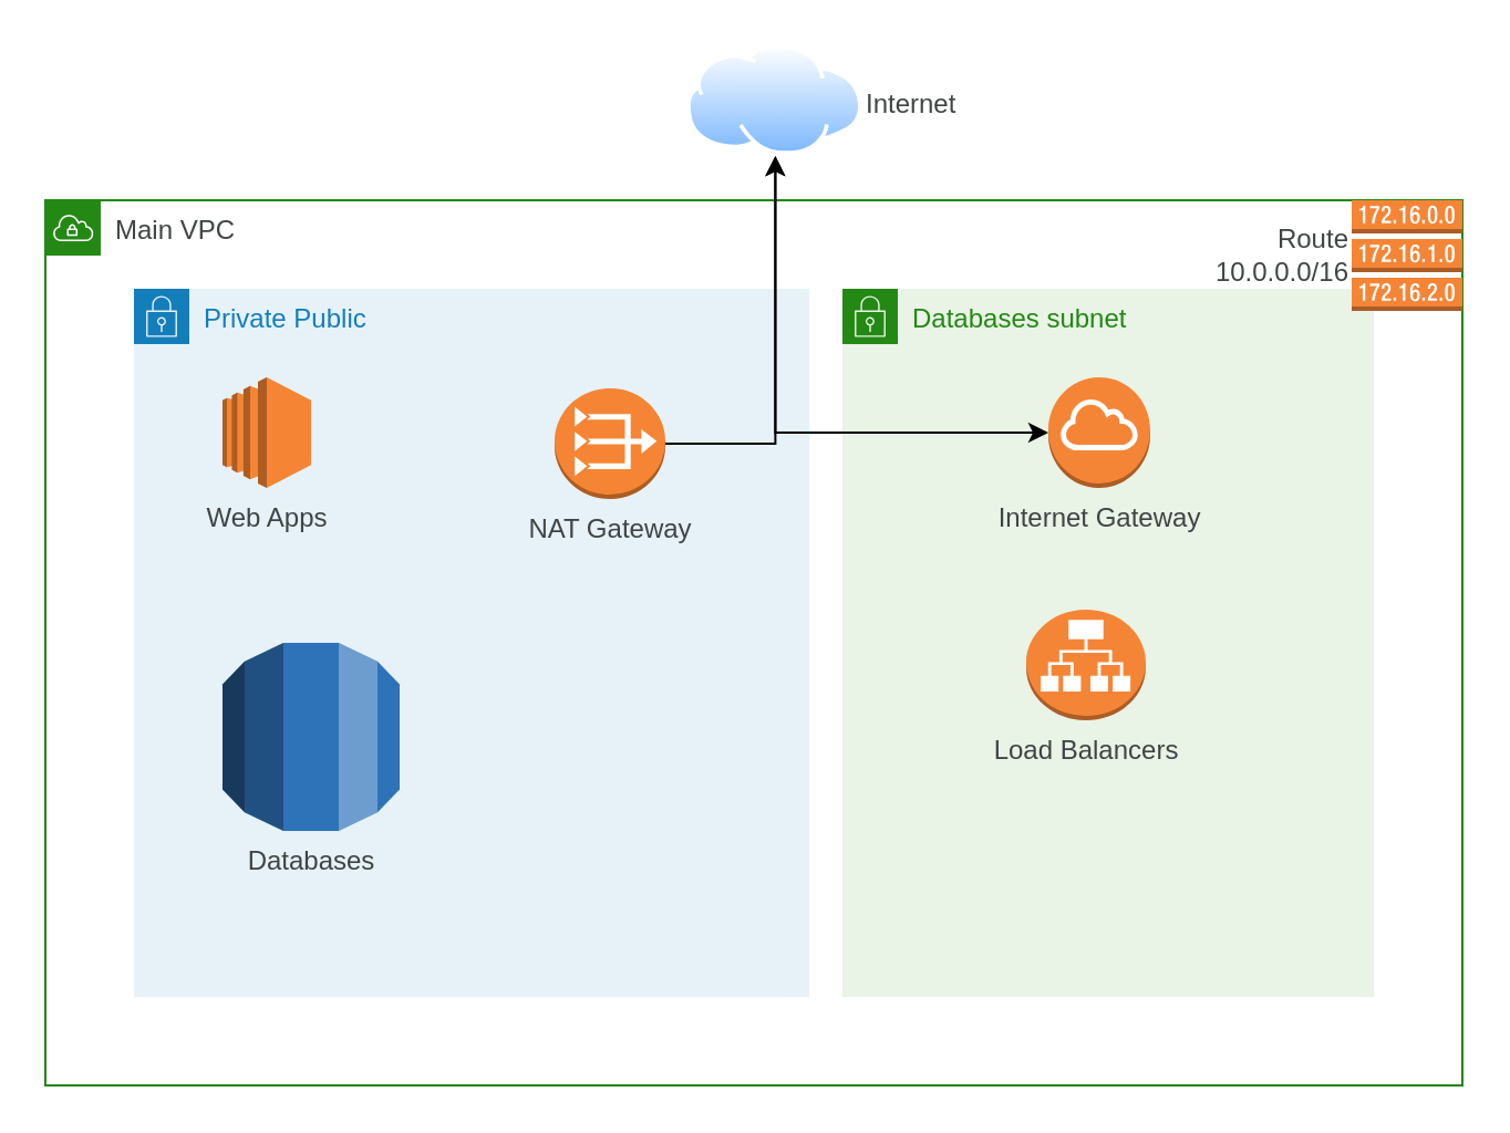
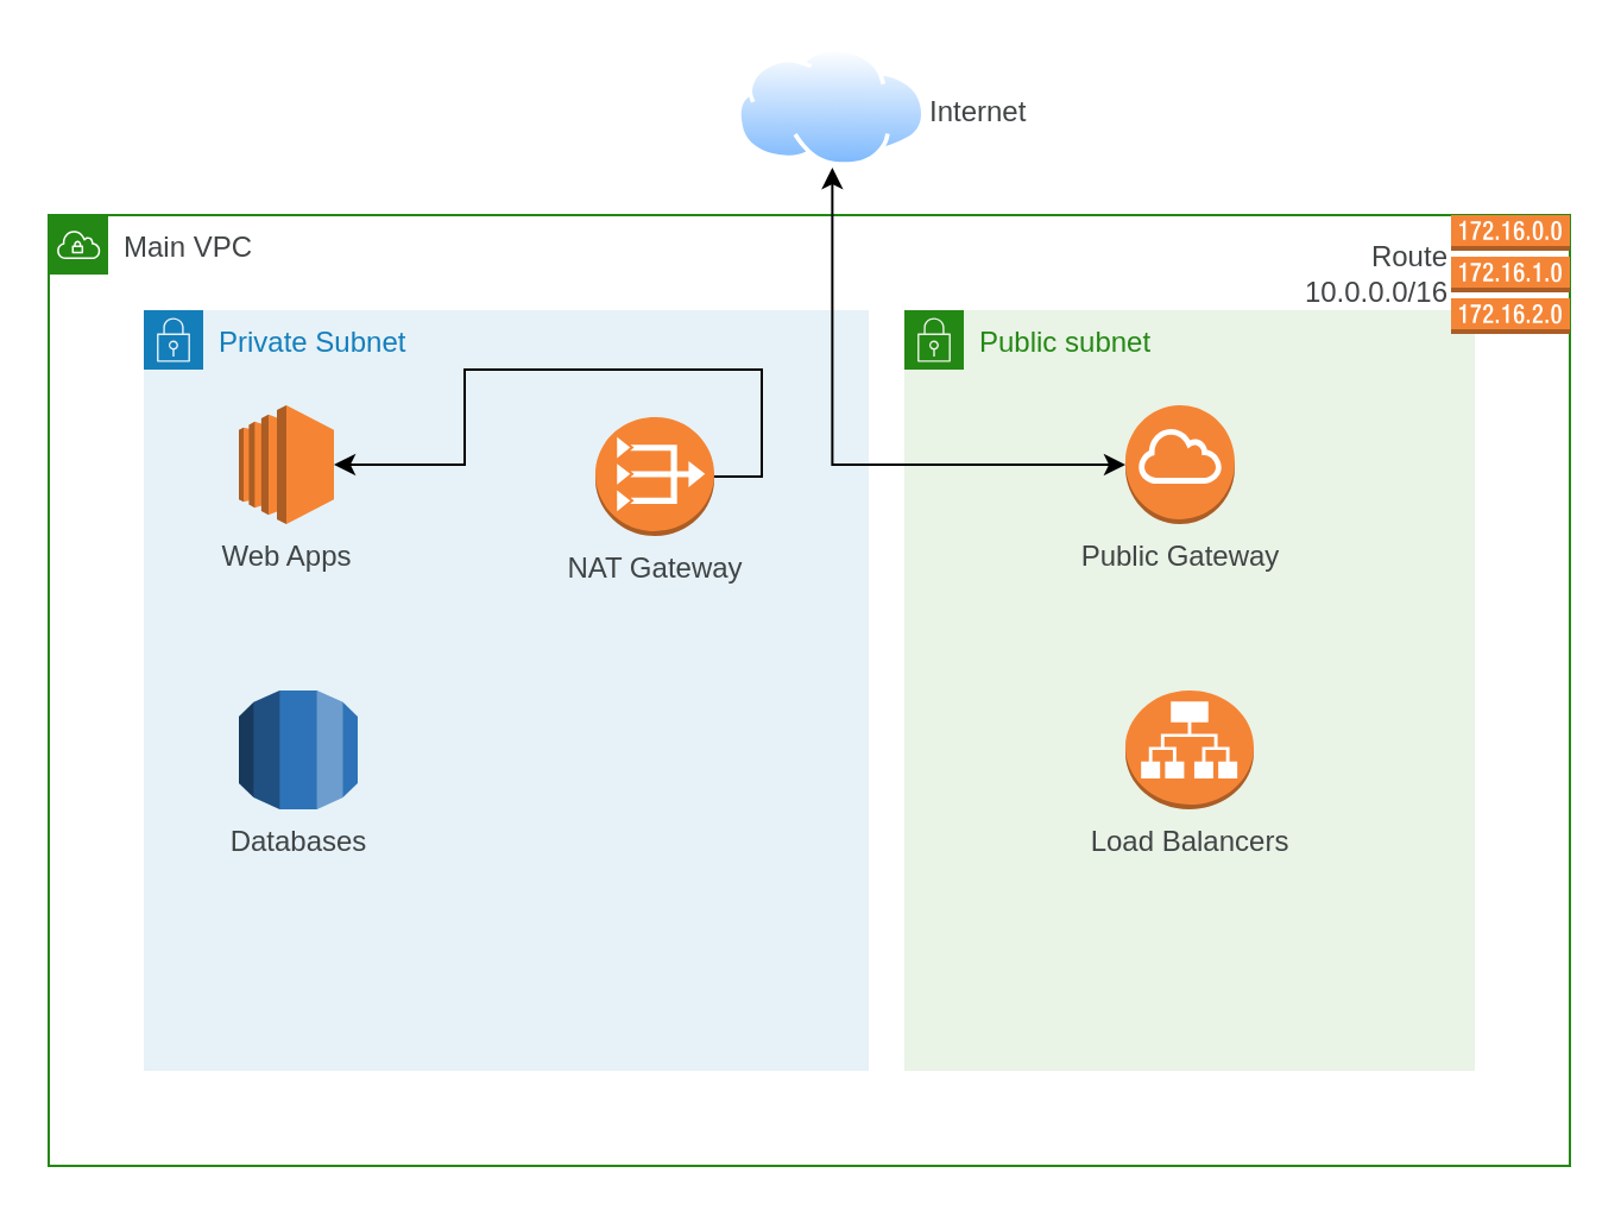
- <mxCell id="3" value="Private Public" style="points=[[0,0],[0.25,0],[0.5,0],[0.75,0],[1,0],[1,0.25],[1,0.5],[1,0.75],[1,1],[0.75,1],[0.5,1],[0.25,1],[0,1],[0,0.75],[0,0.5],[0,0.25]];outlineConnect=0;gradientColor=none;html=1;whiteSpace=wrap;fontSize=12;fontStyle=0;container=1;pointerEvents=0;collapsible=0;recursiveResize=0;shape=mxgraph.aws4.group;grIcon=mxgraph.aws4.group_security_group;grStroke=0;strokeColor=#147EBA;fillColor=#E6F2F8;verticalAlign=top;align=left;spacingLeft=30;fontColor=#147EBA;dashed=0;" vertex="1" parent="2"><mxGeometry x="40" y="40" width="305" height="320" as="geometry" /></mxCell>
+ <mxCell id="3" value="Private Subnet" style="points=[[0,0],[0.25,0],[0.5,0],[0.75,0],[1,0],[1,0.25],[1,0.5],[1,0.75],[1,1],[0.75,1],[0.5,1],[0.25,1],[0,1],[0,0.75],[0,0.5],[0,0.25]];outlineConnect=0;gradientColor=none;html=1;whiteSpace=wrap;fontSize=12;fontStyle=0;container=1;pointerEvents=0;collapsible=0;recursiveResize=0;shape=mxgraph.aws4.group;grIcon=mxgraph.aws4.group_security_group;grStroke=0;strokeColor=#147EBA;fillColor=#E6F2F8;verticalAlign=top;align=left;spacingLeft=30;fontColor=#147EBA;dashed=0;" vertex="1" parent="2"><mxGeometry x="40" y="40" width="305" height="320" as="geometry" /></mxCell>
- <mxCell id="7" value="Databases subnet" style="points=[[0,0],[0.25,0],[0.5,0],[0.75,0],[1,0],[1,0.25],[1,0.5],[1,0.75],[1,1],[0.75,1],[0.5,1],[0.25,1],[0,1],[0,0.75],[0,0.5],[0,0.25]];outlineConnect=0;gradientColor=none;html=1;whiteSpace=wrap;fontSize=12;fontStyle=0;container=1;pointerEvents=0;collapsible=0;recursiveResize=0;shape=mxgraph.aws4.group;grIcon=mxgraph.aws4.group_security_group;grStroke=0;strokeColor=#248814;fillColor=#E9F3E6;verticalAlign=top;align=left;spacingLeft=30;fontColor=#248814;dashed=0;" vertex="1" parent="2"><mxGeometry x="360" y="40" width="240" height="320" as="geometry" /></mxCell>
+ <mxCell id="7" value="Public subnet" style="points=[[0,0],[0.25,0],[0.5,0],[0.75,0],[1,0],[1,0.25],[1,0.5],[1,0.75],[1,1],[0.75,1],[0.5,1],[0.25,1],[0,1],[0,0.75],[0,0.5],[0,0.25]];outlineConnect=0;gradientColor=none;html=1;whiteSpace=wrap;fontSize=12;fontStyle=0;container=1;pointerEvents=0;collapsible=0;recursiveResize=0;shape=mxgraph.aws4.group;grIcon=mxgraph.aws4.group_security_group;grStroke=0;strokeColor=#248814;fillColor=#E9F3E6;verticalAlign=top;align=left;spacingLeft=30;fontColor=#248814;dashed=0;" vertex="1" parent="2"><mxGeometry x="360" y="40" width="240" height="320" as="geometry" /></mxCell>
- <mxCell id="12" style="edgeStyle=orthogonalEdgeStyle;rounded=0;orthogonalLoop=1;jettySize=auto;html=1;exitX=1;exitY=0.5;exitDx=0;exitDy=0;exitPerimeter=0;fontColor=#404445;" edge="1" parent="1" source="6" target="11"><mxGeometry relative="1" as="geometry" /></mxCell>
+ <mxCell id="12" style="edgeStyle=orthogonalEdgeStyle;rounded=0;orthogonalLoop=1;jettySize=auto;html=1;exitX=1;exitY=0.5;exitDx=0;exitDy=0;exitPerimeter=0;fontColor=#404445;" edge="1" parent="1" source="6" target="4"><mxGeometry relative="1" as="geometry" /></mxCell>
- <mxCell id="9" value="Internet Gateway" style="outlineConnect=0;dashed=0;verticalLabelPosition=bottom;verticalAlign=top;align=center;html=1;shape=mxgraph.aws3.internet_gateway;fillColor=#F58536;gradientColor=none;fontColor=#404445;" vertex="1" parent="7"><mxGeometry x="93" y="40" width="46" height="50" as="geometry" /></mxCell>
+ <mxCell id="9" value="Public Gateway" style="outlineConnect=0;dashed=0;verticalLabelPosition=bottom;verticalAlign=top;align=center;html=1;shape=mxgraph.aws3.internet_gateway;fillColor=#F58536;gradientColor=none;fontColor=#404445;" vertex="1" parent="7"><mxGeometry x="93" y="40" width="46" height="50" as="geometry" /></mxCell>
- <mxCell id="8" value="Load Balancers" style="outlineConnect=0;dashed=0;verticalLabelPosition=bottom;verticalAlign=top;align=center;html=1;shape=mxgraph.aws3.application_load_balancer;fillColor=#F58536;gradientColor=none;fontColor=#404445;" vertex="1" parent="7"><mxGeometry x="83" y="145" width="54" height="50" as="geometry" /></mxCell>
+ <mxCell id="8" value="Load Balancers" style="outlineConnect=0;dashed=0;verticalLabelPosition=bottom;verticalAlign=top;align=center;html=1;shape=mxgraph.aws3.application_load_balancer;fillColor=#F58536;gradientColor=none;fontColor=#404445;" vertex="1" parent="7"><mxGeometry x="93" y="160" width="54" height="50" as="geometry" /></mxCell>
- <mxCell id="5" value="Databases" style="outlineConnect=0;dashed=0;verticalLabelPosition=bottom;verticalAlign=top;align=center;html=1;shape=mxgraph.aws3.rds;fillColor=#2E73B8;gradientColor=none;fontColor=#404445;" vertex="1" parent="3"><mxGeometry x="40" y="160" width="80" height="85" as="geometry" /></mxCell>
+ <mxCell id="5" value="Databases" style="outlineConnect=0;dashed=0;verticalLabelPosition=bottom;verticalAlign=top;align=center;html=1;shape=mxgraph.aws3.rds;fillColor=#2E73B8;gradientColor=none;fontColor=#404445;" vertex="1" parent="3"><mxGeometry x="40" y="160" width="50" height="50" as="geometry" /></mxCell>
